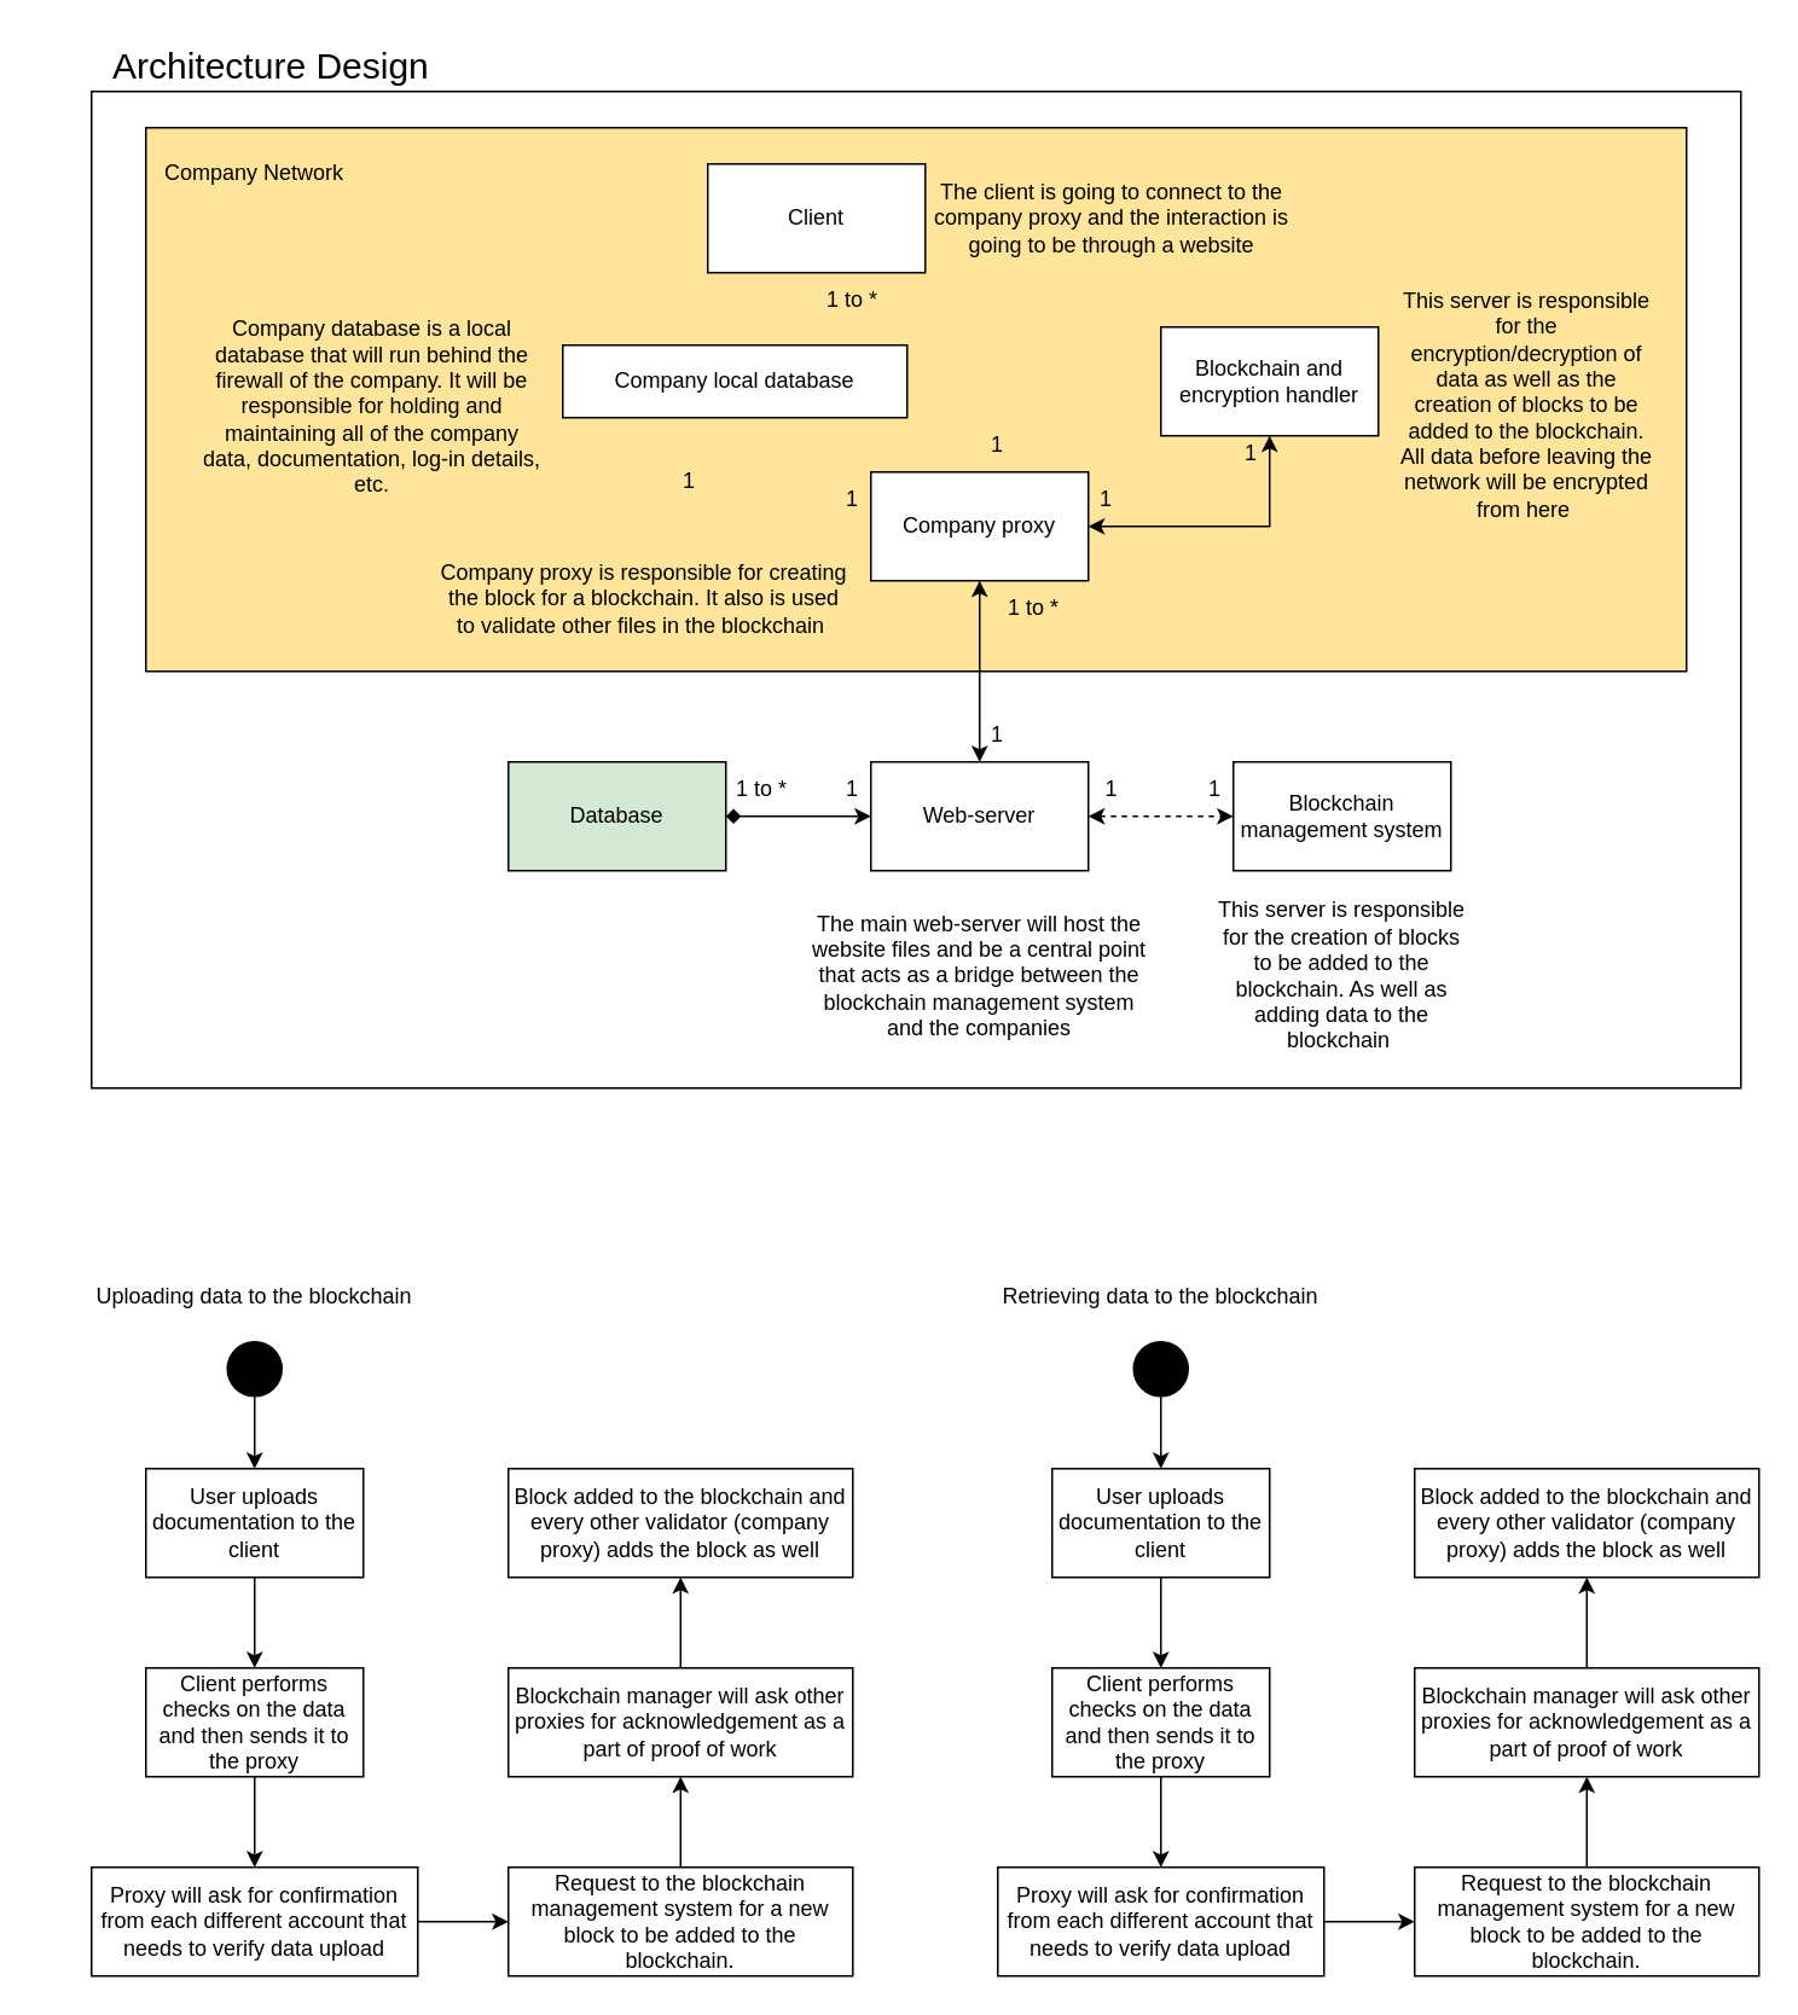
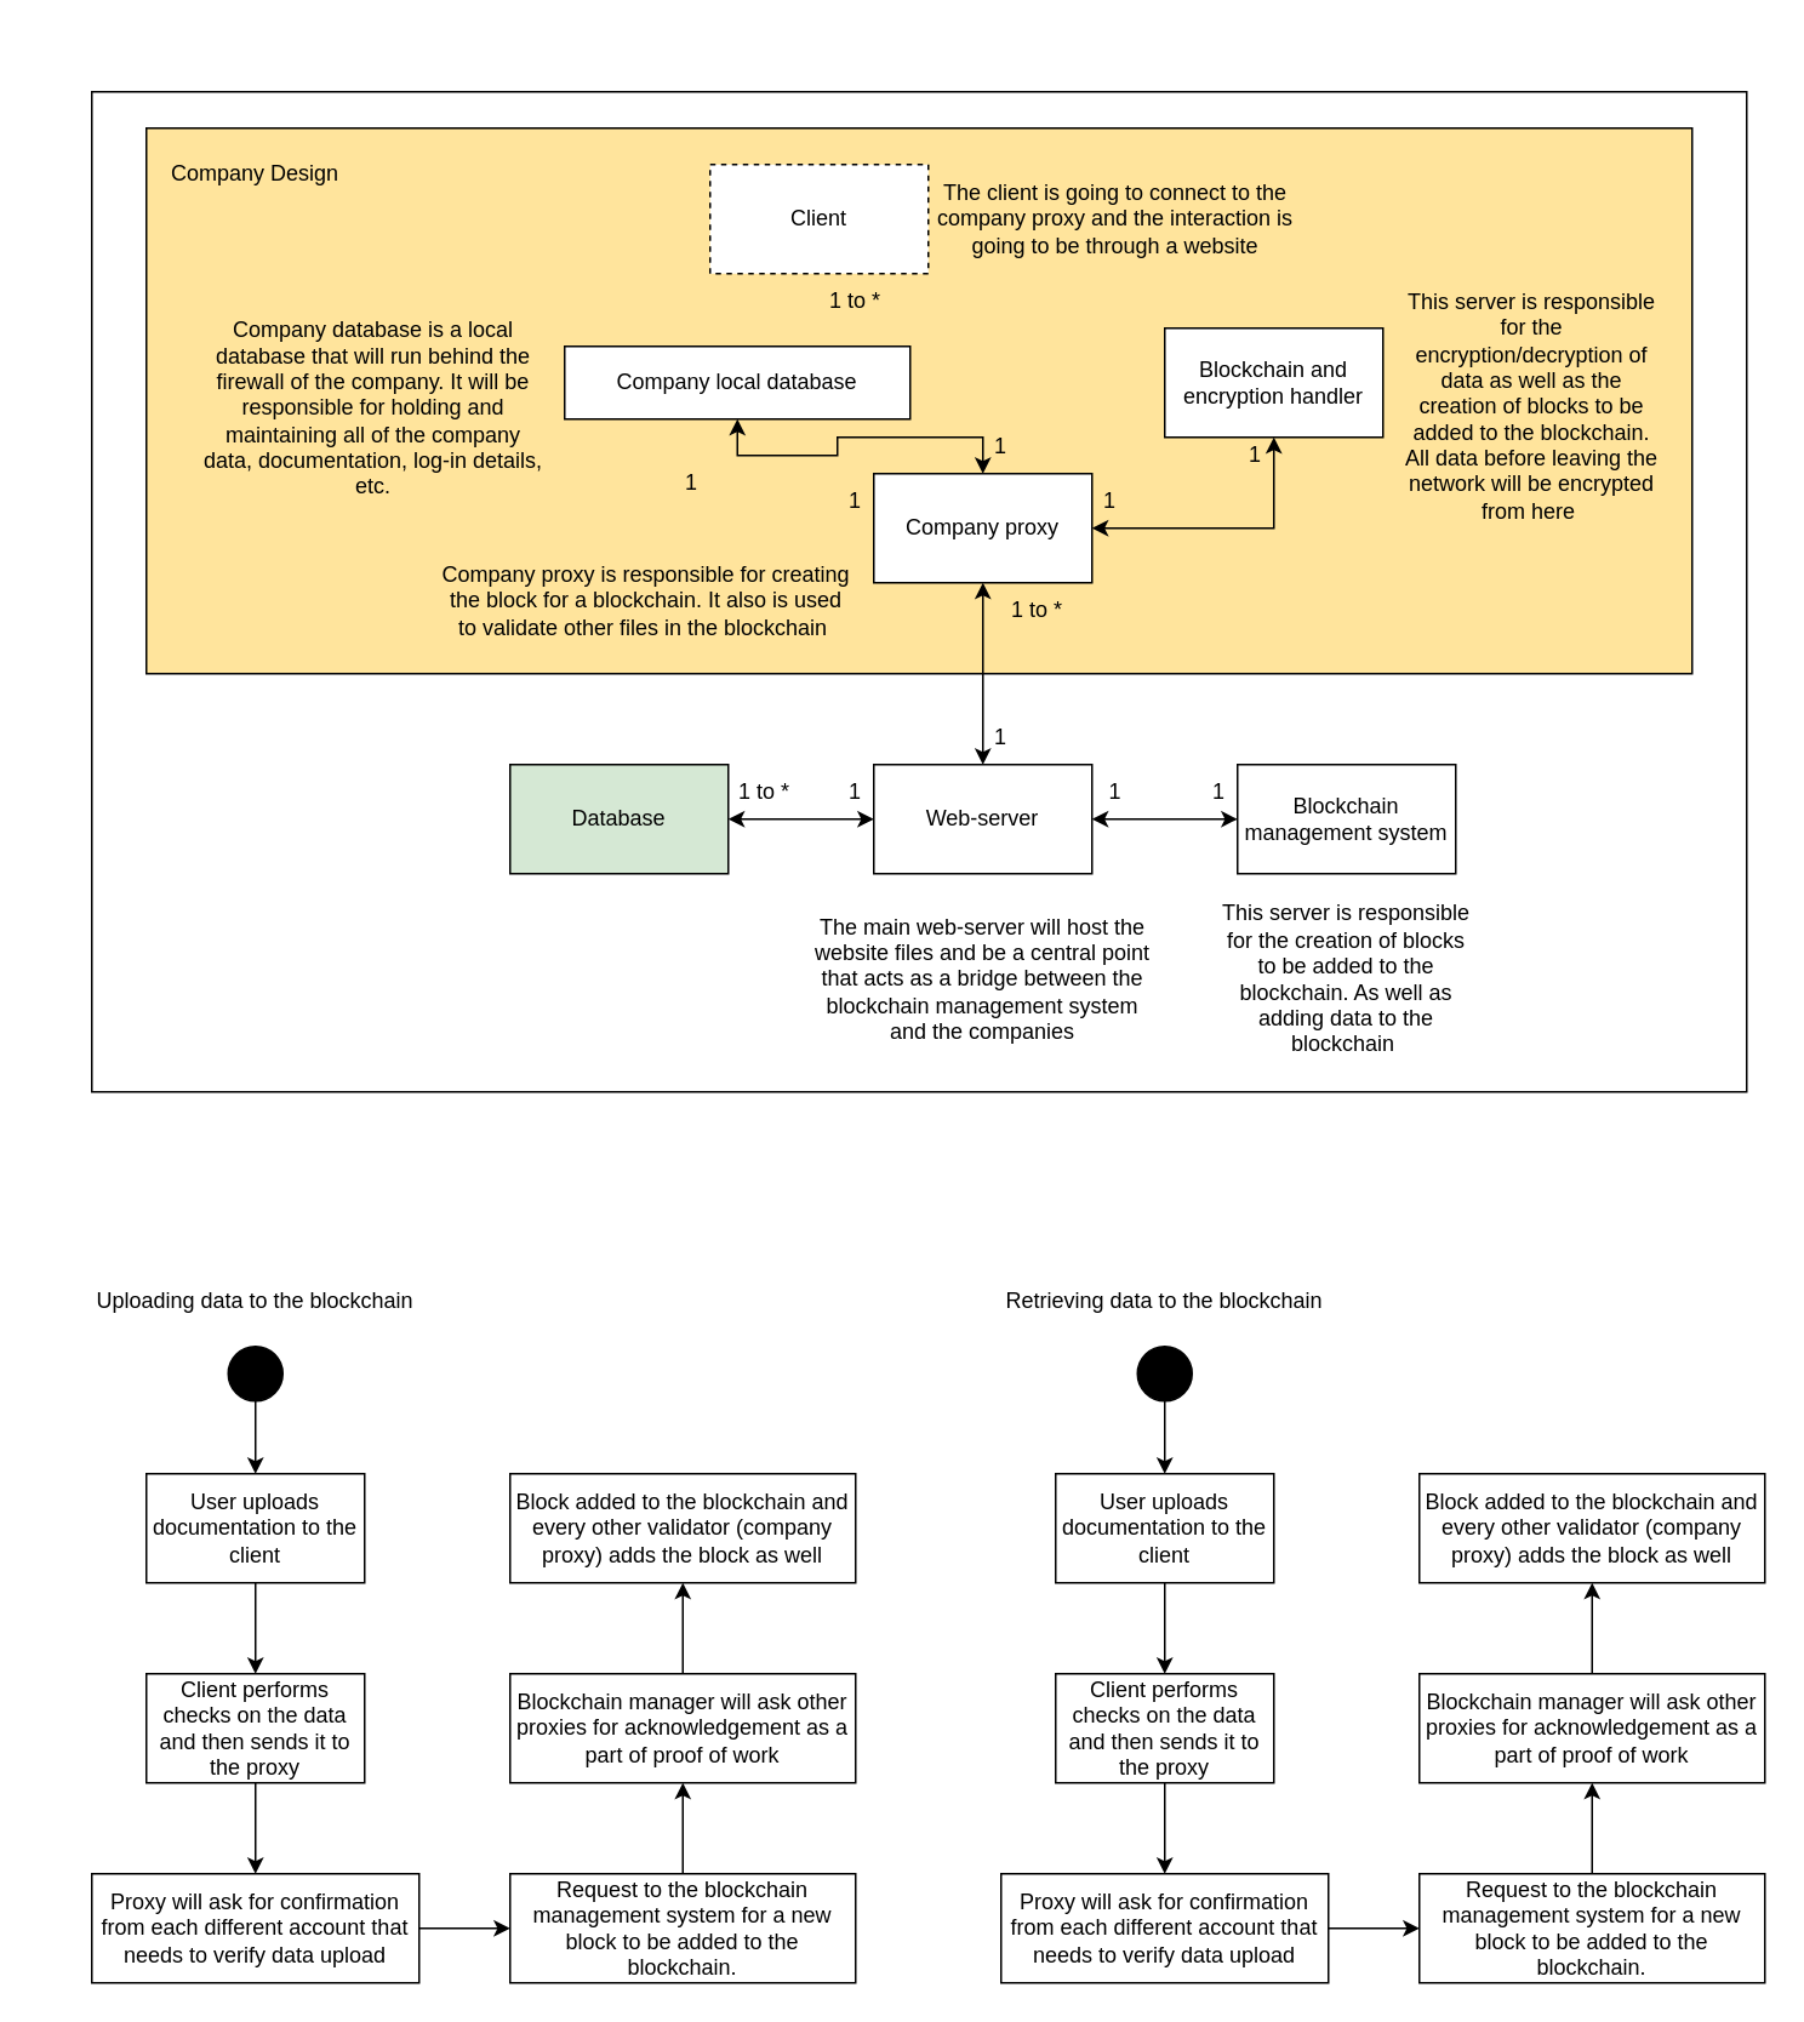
- <mxCell id="33" value="Architecture Design" style="text;html=1;strokeColor=none;fillColor=none;align=left;verticalAlign=middle;whiteSpace=wrap;rounded=0;fontSize=20;" parent="1" vertex="1"><mxGeometry x="60" y="20" width="230" height="30" as="geometry" /></mxCell>
- <mxCell id="13" value="Company Network" style="text;html=1;strokeColor=none;fillColor=none;align=center;verticalAlign=middle;whiteSpace=wrap;rounded=0;" parent="1" vertex="1"><mxGeometry x="80" y="80" width="120" height="30" as="geometry" /></mxCell>
+ <mxCell id="13" value="Company Design" style="text;html=1;strokeColor=none;fillColor=none;align=center;verticalAlign=middle;whiteSpace=wrap;rounded=0;" parent="1" vertex="1"><mxGeometry x="80" y="80" width="120" height="30" as="geometry" /></mxCell>
- <mxCell id="4" value="Client" style="rounded=0;whiteSpace=wrap;html=1;" parent="1" vertex="1"><mxGeometry x="390" width="120" height="60" as="geometry" y="90" /></mxCell>
+ <mxCell id="4" value="Client" style="rounded=0;whiteSpace=wrap;html=1;dashed=1;" parent="1" vertex="1"><mxGeometry x="390" width="120" height="60" as="geometry" y="90" /></mxCell>
+ <mxCell id="5" value="" style="edgeStyle=orthogonalEdgeStyle;rounded=0;orthogonalLoop=1;jettySize=auto;html=1;endArrow=classic;endFill=1;startArrow=classic;startFill=1;" parent="1" source="8" target="10" edge="1"><mxGeometry relative="1" as="geometry" /></mxCell>
- <mxCell id="17" value="" style="edgeStyle=orthogonalEdgeStyle;rounded=0;orthogonalLoop=1;jettySize=auto;html=1;startArrow=classic;startFill=1;endArrow=diamond;endFill=1;" parent="1" source="18" target="30" edge="1"><mxGeometry relative="1" as="geometry" /></mxCell>
+ <mxCell id="17" value="" style="edgeStyle=orthogonalEdgeStyle;rounded=0;orthogonalLoop=1;jettySize=auto;html=1;startArrow=classic;startFill=1;endArrow=classic;endFill=1;" parent="1" source="18" target="30" edge="1"><mxGeometry relative="1" as="geometry" /></mxCell>
- <mxCell id="16" value="" style="edgeStyle=orthogonalEdgeStyle;rounded=0;orthogonalLoop=1;jettySize=auto;html=1;startArrow=classic;startFill=1;endArrow=classic;endFill=1;dashed=1;" parent="1" source="18" target="27" edge="1"><mxGeometry relative="1" as="geometry" /></mxCell>
+ <mxCell id="16" value="" style="edgeStyle=orthogonalEdgeStyle;rounded=0;orthogonalLoop=1;jettySize=auto;html=1;startArrow=classic;startFill=1;endArrow=classic;endFill=1;" parent="1" source="18" target="27" edge="1"><mxGeometry relative="1" as="geometry" /></mxCell>
